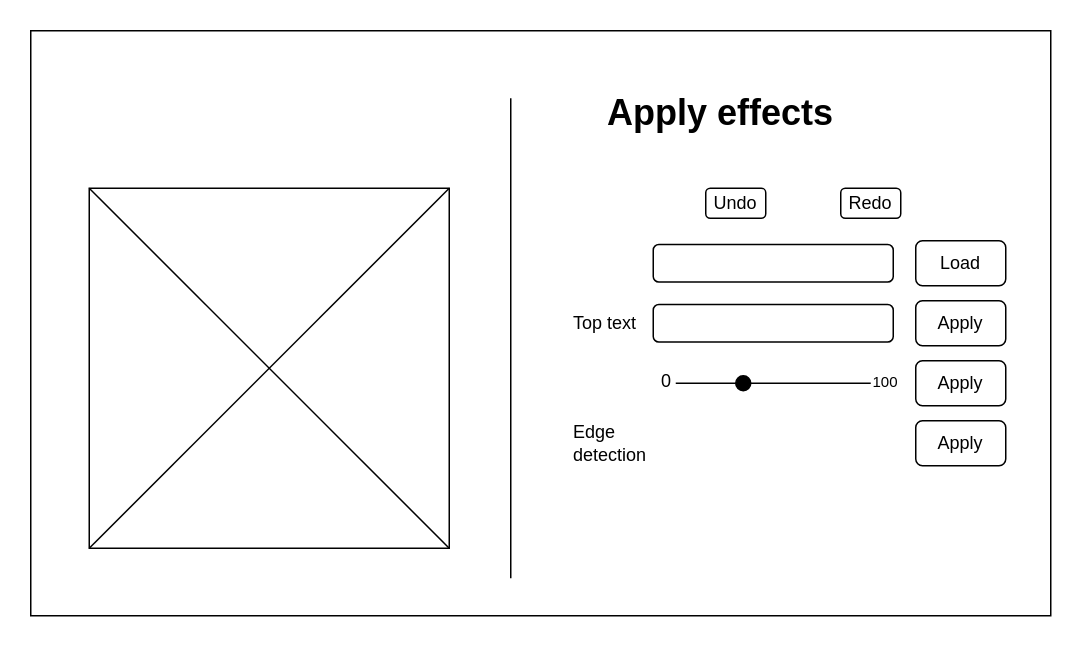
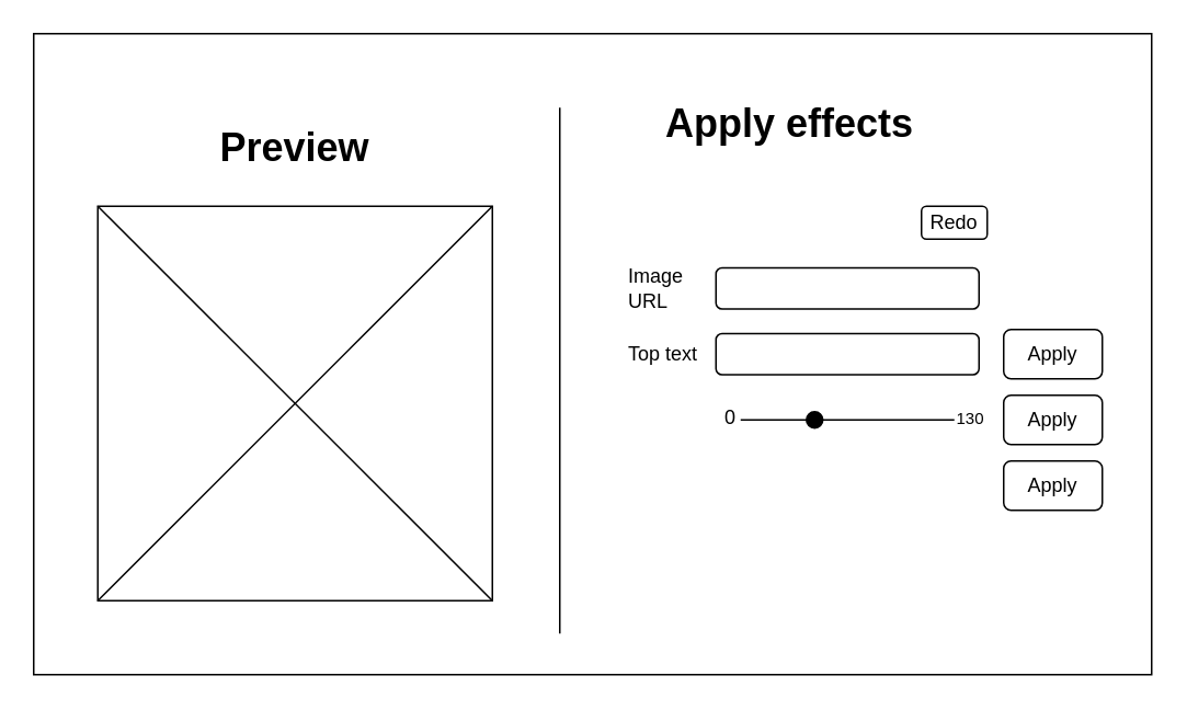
+ <mxCell id="4" value="Preview" style="text;html=1;align=center;verticalAlign=middle;whiteSpace=wrap;rounded=0;fontStyle=1;fontSize=24;" parent="1" vertex="1"><mxGeometry x="124" y="75" width="110" height="30" as="geometry" /></mxCell>
- <mxCell id="26" value="Undo" style="text;html=1;align=center;verticalAlign=middle;whiteSpace=wrap;rounded=1;strokeColor=default;" parent="1" vertex="1"><mxGeometry x="470" y="125" width="40" height="20" as="geometry" /></mxCell>
+ <mxCell id="14" value="Image URL" style="text;html=1;align=left;verticalAlign=middle;whiteSpace=wrap;rounded=0;" parent="12" vertex="1"><mxGeometry width="50" height="30" as="geometry" /></mxCell>
- <mxCell id="15" value="Load" style="text;html=1;align=center;verticalAlign=middle;whiteSpace=wrap;rounded=1;strokeColor=default;" parent="12" vertex="1"><mxGeometry x="230" width="60" height="30" as="geometry" /></mxCell>
- <mxCell id="22" value="100" style="text;html=1;align=center;verticalAlign=middle;whiteSpace=wrap;rounded=0;fontSize=10;" parent="16" vertex="1"><mxGeometry x="205" y="9" width="10" height="10" as="geometry" /></mxCell>
+ <mxCell id="22" value="130" style="text;html=1;align=center;verticalAlign=middle;whiteSpace=wrap;rounded=0;fontSize=10;" parent="16" vertex="1"><mxGeometry x="205" y="9" width="10" height="10" as="geometry" /></mxCell>
- <mxCell id="24" value="Edge detection" style="text;html=1;align=left;verticalAlign=middle;whiteSpace=wrap;rounded=0;" parent="23" vertex="1"><mxGeometry width="50" height="30" as="geometry" /></mxCell>
